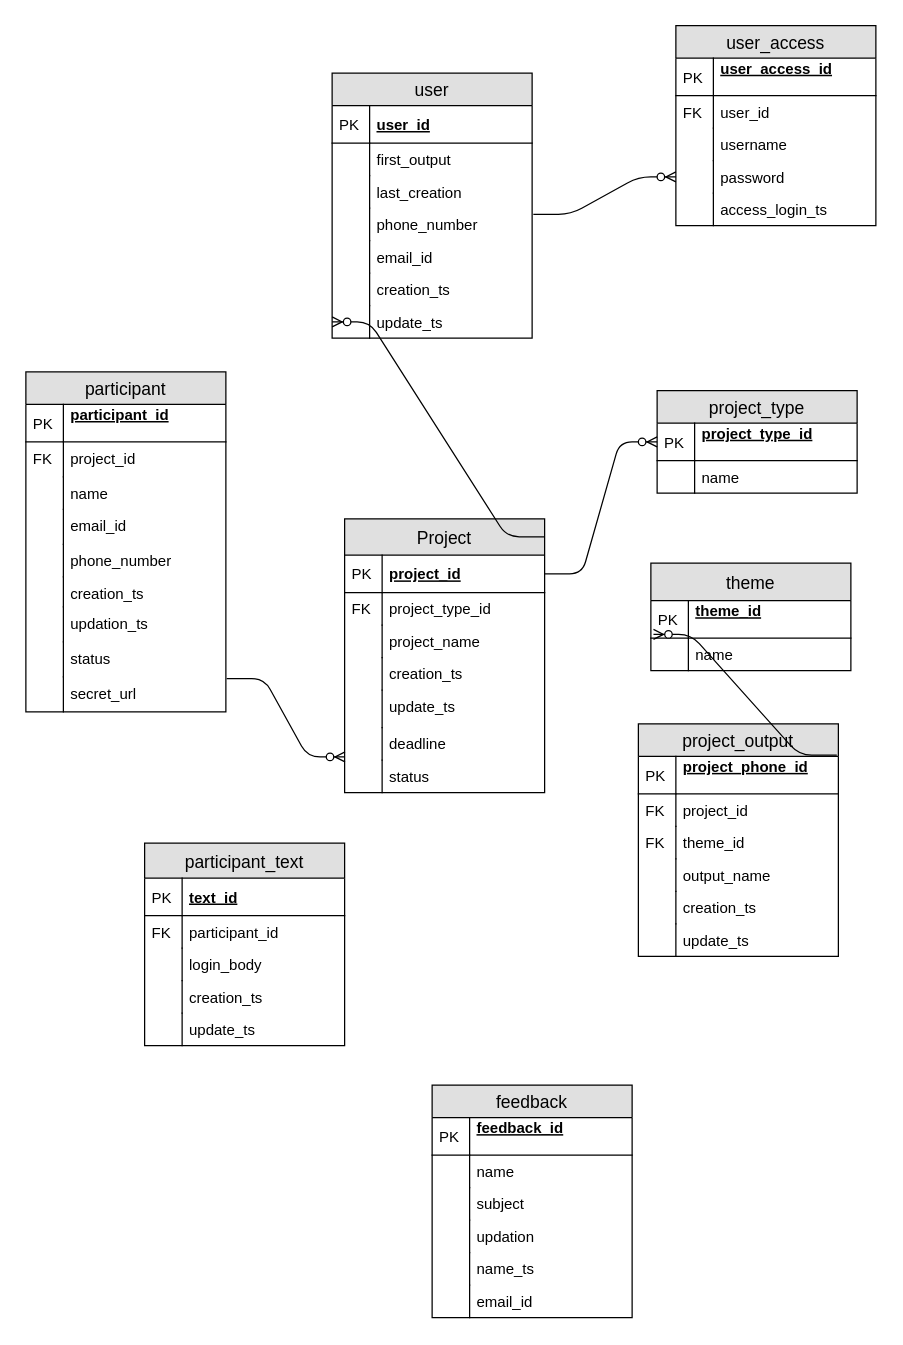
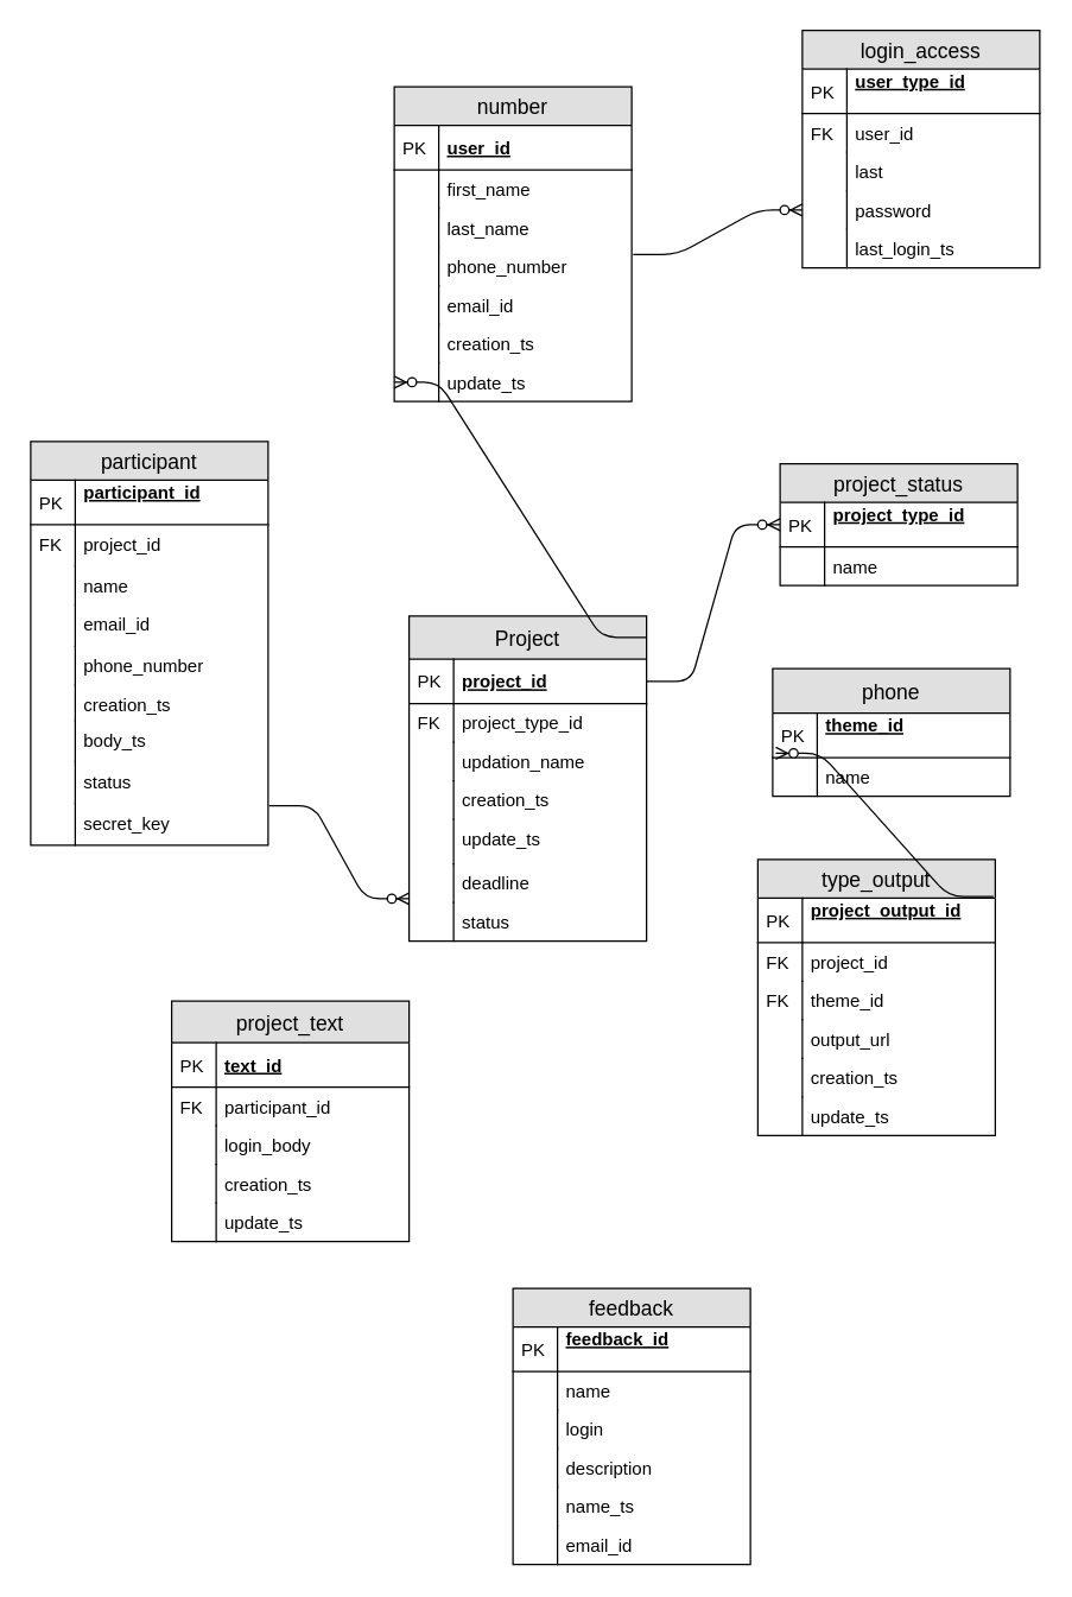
- <mxCell id="85" value="user_access" style="swimlane;fontStyle=0;childLayout=stackLayout;horizontal=1;startSize=26;fillColor=#e0e0e0;horizontalStack=0;resizeParent=1;resizeParentMax=0;resizeLast=0;collapsible=1;marginBottom=0;swimlaneFillColor=#ffffff;align=center;fontSize=14;" vertex="1" parent="1"><mxGeometry x="540" y="20" width="160" height="160" as="geometry" /></mxCell>
+ <mxCell id="85" value="login_access" style="swimlane;fontStyle=0;childLayout=stackLayout;horizontal=1;startSize=26;fillColor=#e0e0e0;horizontalStack=0;resizeParent=1;resizeParentMax=0;resizeLast=0;collapsible=1;marginBottom=0;swimlaneFillColor=#ffffff;align=center;fontSize=14;" vertex="1" parent="1"><mxGeometry x="540" y="20" width="160" height="160" as="geometry" /></mxCell>
- <mxCell id="86" value="user_access_id&#10;&#10;" style="shape=partialRectangle;top=0;left=0;right=0;bottom=1;align=left;verticalAlign=middle;fillColor=none;spacingLeft=34;spacingRight=4;overflow=hidden;rotatable=0;points=[[0,0.5],[1,0.5]];portConstraint=eastwest;dropTarget=0;fontStyle=5;fontSize=12;" vertex="1" parent="85"><mxGeometry y="26" width="160" height="30" as="geometry" /></mxCell>
+ <mxCell id="86" value="user_type_id&#10;&#10;" style="shape=partialRectangle;top=0;left=0;right=0;bottom=1;align=left;verticalAlign=middle;fillColor=none;spacingLeft=34;spacingRight=4;overflow=hidden;rotatable=0;points=[[0,0.5],[1,0.5]];portConstraint=eastwest;dropTarget=0;fontStyle=5;fontSize=12;" vertex="1" parent="85"><mxGeometry y="26" width="160" height="30" as="geometry" /></mxCell>
- <mxCell id="2" value="user" style="swimlane;fontStyle=0;childLayout=stackLayout;horizontal=1;startSize=26;fillColor=#e0e0e0;horizontalStack=0;resizeParent=1;resizeParentMax=0;resizeLast=0;collapsible=1;marginBottom=0;swimlaneFillColor=#ffffff;align=center;fontSize=14;" parent="1" vertex="1"><mxGeometry x="265" y="58" width="160" height="212" as="geometry" /></mxCell>
+ <mxCell id="2" value="number" style="swimlane;fontStyle=0;childLayout=stackLayout;horizontal=1;startSize=26;fillColor=#e0e0e0;horizontalStack=0;resizeParent=1;resizeParentMax=0;resizeLast=0;collapsible=1;marginBottom=0;swimlaneFillColor=#ffffff;align=center;fontSize=14;" parent="1" vertex="1"><mxGeometry x="265" y="58" width="160" height="212" as="geometry" /></mxCell>
- <mxCell id="90" value="username" style="shape=partialRectangle;top=0;left=0;right=0;bottom=0;align=left;verticalAlign=top;fillColor=none;spacingLeft=34;spacingRight=4;overflow=hidden;rotatable=0;points=[[0,0.5],[1,0.5]];portConstraint=eastwest;dropTarget=0;fontSize=12;" vertex="1" parent="85"><mxGeometry y="82" width="160" height="26" as="geometry" /></mxCell>
+ <mxCell id="90" value="last" style="shape=partialRectangle;top=0;left=0;right=0;bottom=0;align=left;verticalAlign=top;fillColor=none;spacingLeft=34;spacingRight=4;overflow=hidden;rotatable=0;points=[[0,0.5],[1,0.5]];portConstraint=eastwest;dropTarget=0;fontSize=12;" vertex="1" parent="85"><mxGeometry y="82" width="160" height="26" as="geometry" /></mxCell>
- <mxCell id="5" value="first_output&#10;&#10;" style="shape=partialRectangle;top=0;left=0;right=0;bottom=0;align=left;verticalAlign=top;fillColor=none;spacingLeft=34;spacingRight=4;overflow=hidden;rotatable=0;points=[[0,0.5],[1,0.5]];portConstraint=eastwest;dropTarget=0;fontSize=12;" parent="2" vertex="1"><mxGeometry y="56" width="160" height="26" as="geometry" /></mxCell>
+ <mxCell id="5" value="first_name&#10;&#10;" style="shape=partialRectangle;top=0;left=0;right=0;bottom=0;align=left;verticalAlign=top;fillColor=none;spacingLeft=34;spacingRight=4;overflow=hidden;rotatable=0;points=[[0,0.5],[1,0.5]];portConstraint=eastwest;dropTarget=0;fontSize=12;" parent="2" vertex="1"><mxGeometry y="56" width="160" height="26" as="geometry" /></mxCell>
- <mxCell id="7" value="last_creation" style="shape=partialRectangle;top=0;left=0;right=0;bottom=0;align=left;verticalAlign=top;fillColor=none;spacingLeft=34;spacingRight=4;overflow=hidden;rotatable=0;points=[[0,0.5],[1,0.5]];portConstraint=eastwest;dropTarget=0;fontSize=12;" parent="2" vertex="1"><mxGeometry y="82" width="160" height="26" as="geometry" /></mxCell>
+ <mxCell id="7" value="last_name" style="shape=partialRectangle;top=0;left=0;right=0;bottom=0;align=left;verticalAlign=top;fillColor=none;spacingLeft=34;spacingRight=4;overflow=hidden;rotatable=0;points=[[0,0.5],[1,0.5]];portConstraint=eastwest;dropTarget=0;fontSize=12;" parent="2" vertex="1"><mxGeometry y="82" width="160" height="26" as="geometry" /></mxCell>
- <mxCell id="94" value="access_login_ts" style="shape=partialRectangle;top=0;left=0;right=0;bottom=0;align=left;verticalAlign=top;fillColor=none;spacingLeft=34;spacingRight=4;overflow=hidden;rotatable=0;points=[[0,0.5],[1,0.5]];portConstraint=eastwest;dropTarget=0;fontSize=12;" vertex="1" parent="85"><mxGeometry y="134" width="160" height="26" as="geometry" /></mxCell>
+ <mxCell id="94" value="last_login_ts" style="shape=partialRectangle;top=0;left=0;right=0;bottom=0;align=left;verticalAlign=top;fillColor=none;spacingLeft=34;spacingRight=4;overflow=hidden;rotatable=0;points=[[0,0.5],[1,0.5]];portConstraint=eastwest;dropTarget=0;fontSize=12;" vertex="1" parent="85"><mxGeometry y="134" width="160" height="26" as="geometry" /></mxCell>
- <mxCell id="67" value="project_type" style="swimlane;fontStyle=0;childLayout=stackLayout;horizontal=1;startSize=26;fillColor=#e0e0e0;horizontalStack=0;resizeParent=1;resizeParentMax=0;resizeLast=0;collapsible=1;marginBottom=0;swimlaneFillColor=#ffffff;align=center;fontSize=14;" vertex="1" parent="1"><mxGeometry x="525" y="312" width="160" height="82" as="geometry" /></mxCell>
+ <mxCell id="67" value="project_status" style="swimlane;fontStyle=0;childLayout=stackLayout;horizontal=1;startSize=26;fillColor=#e0e0e0;horizontalStack=0;resizeParent=1;resizeParentMax=0;resizeLast=0;collapsible=1;marginBottom=0;swimlaneFillColor=#ffffff;align=center;fontSize=14;" vertex="1" parent="1"><mxGeometry x="525" y="312" width="160" height="82" as="geometry" /></mxCell>
- <mxCell id="47" value="theme" style="swimlane;fontStyle=0;childLayout=stackLayout;horizontal=1;startSize=30;fillColor=#e0e0e0;horizontalStack=0;resizeParent=1;resizeParentMax=0;resizeLast=0;collapsible=1;marginBottom=0;swimlaneFillColor=#ffffff;align=center;fontSize=14;" vertex="1" parent="1"><mxGeometry x="520" y="450" width="160" height="86" as="geometry" /></mxCell>
+ <mxCell id="47" value="phone" style="swimlane;fontStyle=0;childLayout=stackLayout;horizontal=1;startSize=30;fillColor=#e0e0e0;horizontalStack=0;resizeParent=1;resizeParentMax=0;resizeLast=0;collapsible=1;marginBottom=0;swimlaneFillColor=#ffffff;align=center;fontSize=14;" vertex="1" parent="1"><mxGeometry x="520" y="450" width="160" height="86" as="geometry" /></mxCell>
- <mxCell id="41" value="updation_ts" style="shape=partialRectangle;top=0;left=0;right=0;bottom=0;align=left;verticalAlign=top;fillColor=none;spacingLeft=34;spacingRight=4;overflow=hidden;rotatable=0;points=[[0,0.5],[1,0.5]];portConstraint=eastwest;dropTarget=0;fontSize=12;" vertex="1" parent="28"><mxGeometry y="188" width="160" height="28" as="geometry" /></mxCell>
+ <mxCell id="41" value="body_ts" style="shape=partialRectangle;top=0;left=0;right=0;bottom=0;align=left;verticalAlign=top;fillColor=none;spacingLeft=34;spacingRight=4;overflow=hidden;rotatable=0;points=[[0,0.5],[1,0.5]];portConstraint=eastwest;dropTarget=0;fontSize=12;" vertex="1" parent="28"><mxGeometry y="188" width="160" height="28" as="geometry" /></mxCell>
- <mxCell id="57" value="project_name" style="shape=partialRectangle;top=0;left=0;right=0;bottom=0;align=left;verticalAlign=top;fillColor=none;spacingLeft=34;spacingRight=4;overflow=hidden;rotatable=0;points=[[0,0.5],[1,0.5]];portConstraint=eastwest;dropTarget=0;fontSize=12;" vertex="1" parent="52"><mxGeometry y="85" width="160" height="26" as="geometry" /></mxCell>
+ <mxCell id="57" value="updation_name" style="shape=partialRectangle;top=0;left=0;right=0;bottom=0;align=left;verticalAlign=top;fillColor=none;spacingLeft=34;spacingRight=4;overflow=hidden;rotatable=0;points=[[0,0.5],[1,0.5]];portConstraint=eastwest;dropTarget=0;fontSize=12;" vertex="1" parent="52"><mxGeometry y="85" width="160" height="26" as="geometry" /></mxCell>
- <mxCell id="45" value="secret_url" style="shape=partialRectangle;top=0;left=0;right=0;bottom=0;align=left;verticalAlign=top;fillColor=none;spacingLeft=34;spacingRight=4;overflow=hidden;rotatable=0;points=[[0,0.5],[1,0.5]];portConstraint=eastwest;dropTarget=0;fontSize=12;" vertex="1" parent="28"><mxGeometry y="244" width="160" height="28" as="geometry" /></mxCell>
+ <mxCell id="45" value="secret_key" style="shape=partialRectangle;top=0;left=0;right=0;bottom=0;align=left;verticalAlign=top;fillColor=none;spacingLeft=34;spacingRight=4;overflow=hidden;rotatable=0;points=[[0,0.5],[1,0.5]];portConstraint=eastwest;dropTarget=0;fontSize=12;" vertex="1" parent="28"><mxGeometry y="244" width="160" height="28" as="geometry" /></mxCell>
- <mxCell id="96" value="project_output" style="swimlane;fontStyle=0;childLayout=stackLayout;horizontal=1;startSize=26;fillColor=#e0e0e0;horizontalStack=0;resizeParent=1;resizeParentMax=0;resizeLast=0;collapsible=1;marginBottom=0;swimlaneFillColor=#ffffff;align=center;fontSize=14;" vertex="1" parent="1"><mxGeometry x="510" y="578.5" width="160" height="186" as="geometry" /></mxCell>
+ <mxCell id="96" value="type_output" style="swimlane;fontStyle=0;childLayout=stackLayout;horizontal=1;startSize=26;fillColor=#e0e0e0;horizontalStack=0;resizeParent=1;resizeParentMax=0;resizeLast=0;collapsible=1;marginBottom=0;swimlaneFillColor=#ffffff;align=center;fontSize=14;" vertex="1" parent="1"><mxGeometry x="510" y="578.5" width="160" height="186" as="geometry" /></mxCell>
- <mxCell id="97" value="project_phone_id&#10;" style="shape=partialRectangle;top=0;left=0;right=0;bottom=1;align=left;verticalAlign=middle;fillColor=none;spacingLeft=34;spacingRight=4;overflow=hidden;rotatable=0;points=[[0,0.5],[1,0.5]];portConstraint=eastwest;dropTarget=0;fontStyle=5;fontSize=12;" vertex="1" parent="96"><mxGeometry y="26" width="160" height="30" as="geometry" /></mxCell>
+ <mxCell id="97" value="project_output_id&#10;" style="shape=partialRectangle;top=0;left=0;right=0;bottom=1;align=left;verticalAlign=middle;fillColor=none;spacingLeft=34;spacingRight=4;overflow=hidden;rotatable=0;points=[[0,0.5],[1,0.5]];portConstraint=eastwest;dropTarget=0;fontStyle=5;fontSize=12;" vertex="1" parent="96"><mxGeometry y="26" width="160" height="30" as="geometry" /></mxCell>
- <mxCell id="17" value="participant_text" style="swimlane;fontStyle=0;childLayout=stackLayout;horizontal=1;startSize=28;fillColor=#e0e0e0;horizontalStack=0;resizeParent=1;resizeParentMax=0;resizeLast=0;collapsible=1;marginBottom=0;swimlaneFillColor=#ffffff;align=center;fontSize=14;" vertex="1" parent="1"><mxGeometry x="115" y="674" width="160" height="162" as="geometry" /></mxCell>
+ <mxCell id="17" value="project_text" style="swimlane;fontStyle=0;childLayout=stackLayout;horizontal=1;startSize=28;fillColor=#e0e0e0;horizontalStack=0;resizeParent=1;resizeParentMax=0;resizeLast=0;collapsible=1;marginBottom=0;swimlaneFillColor=#ffffff;align=center;fontSize=14;" vertex="1" parent="1"><mxGeometry x="115" y="674" width="160" height="162" as="geometry" /></mxCell>
- <mxCell id="103" value="output_name" style="shape=partialRectangle;top=0;left=0;right=0;bottom=0;align=left;verticalAlign=top;fillColor=none;spacingLeft=34;spacingRight=4;overflow=hidden;rotatable=0;points=[[0,0.5],[1,0.5]];portConstraint=eastwest;dropTarget=0;fontSize=12;" vertex="1" parent="96"><mxGeometry y="108" width="160" height="26" as="geometry" /></mxCell>
+ <mxCell id="103" value="output_url" style="shape=partialRectangle;top=0;left=0;right=0;bottom=0;align=left;verticalAlign=top;fillColor=none;spacingLeft=34;spacingRight=4;overflow=hidden;rotatable=0;points=[[0,0.5],[1,0.5]];portConstraint=eastwest;dropTarget=0;fontSize=12;" vertex="1" parent="96"><mxGeometry y="108" width="160" height="26" as="geometry" /></mxCell>
- <mxCell id="77" value="subject" style="shape=partialRectangle;top=0;left=0;right=0;bottom=0;align=left;verticalAlign=top;fillColor=none;spacingLeft=34;spacingRight=4;overflow=hidden;rotatable=0;points=[[0,0.5],[1,0.5]];portConstraint=eastwest;dropTarget=0;fontSize=12;" vertex="1" parent="72"><mxGeometry y="82" width="160" height="26" as="geometry" /></mxCell>
+ <mxCell id="77" value="login" style="shape=partialRectangle;top=0;left=0;right=0;bottom=0;align=left;verticalAlign=top;fillColor=none;spacingLeft=34;spacingRight=4;overflow=hidden;rotatable=0;points=[[0,0.5],[1,0.5]];portConstraint=eastwest;dropTarget=0;fontSize=12;" vertex="1" parent="72"><mxGeometry y="82" width="160" height="26" as="geometry" /></mxCell>
- <mxCell id="79" value="updation" style="shape=partialRectangle;top=0;left=0;right=0;bottom=0;align=left;verticalAlign=top;fillColor=none;spacingLeft=34;spacingRight=4;overflow=hidden;rotatable=0;points=[[0,0.5],[1,0.5]];portConstraint=eastwest;dropTarget=0;fontSize=12;" vertex="1" parent="72"><mxGeometry y="108" width="160" height="26" as="geometry" /></mxCell>
+ <mxCell id="79" value="description" style="shape=partialRectangle;top=0;left=0;right=0;bottom=0;align=left;verticalAlign=top;fillColor=none;spacingLeft=34;spacingRight=4;overflow=hidden;rotatable=0;points=[[0,0.5],[1,0.5]];portConstraint=eastwest;dropTarget=0;fontSize=12;" vertex="1" parent="72"><mxGeometry y="108" width="160" height="26" as="geometry" /></mxCell>
